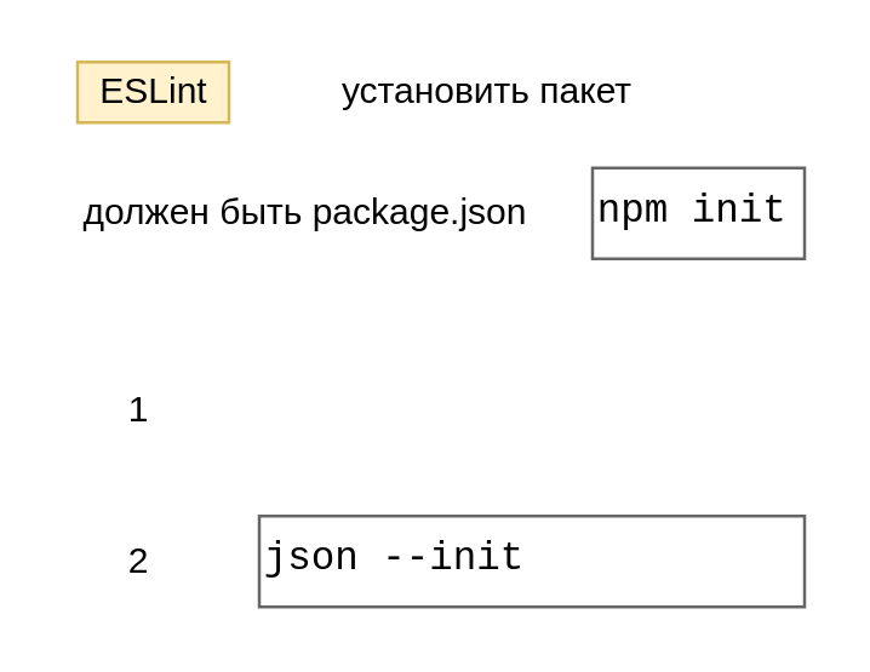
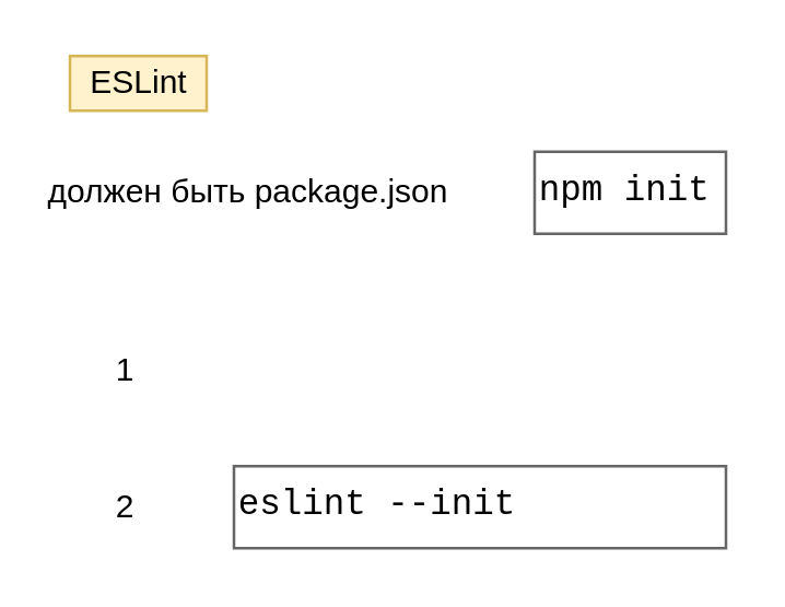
- <mxCell id="4" value="установить пакет" style="text;html=1;align=center;verticalAlign=middle;resizable=0;points=[];autosize=1;" parent="1" vertex="1"><mxGeometry x="105" y="20" width="110" height="20" as="geometry" /></mxCell>
- <mxCell id="7" value="должен быть package.json" style="text;html=1;align=center;verticalAlign=middle;resizable=0;points=[];autosize=1;" parent="1" vertex="1"><mxGeometry x="20" y="60" width="160" height="20" as="geometry" /></mxCell>
+ <mxCell id="7" value="должен быть package.json" style="text;html=1;align=center;verticalAlign=middle;resizable=0;points=[];autosize=1;" parent="1" vertex="1"><mxGeometry x="10" y="60" width="160" height="20" as="geometry" /></mxCell>
- <mxCell id="5" value="&lt;span style=&quot;font-family: &amp;#34;sf mono&amp;#34; , &amp;#34;monaco&amp;#34; , &amp;#34;menlo&amp;#34; , &amp;#34;consolas&amp;#34; , &amp;#34;ubuntu mono&amp;#34; , &amp;#34;liberation mono&amp;#34; , &amp;#34;dejavu sans mono&amp;#34; , &amp;#34;courier new&amp;#34; , monospace ; font-size: 13px ; font-style: normal ; font-weight: 400 ; letter-spacing: normal ; text-indent: 0px ; text-transform: none ; word-spacing: 0px ; display: inline ; float: none&quot;&gt;&lt;font color=&quot;#000000&quot;&gt;json --init&lt;/font&gt;&lt;/span&gt;" style="text;whiteSpace=wrap;html=1;strokeColor=#666666;fontColor=#333333;fillColor=#FFFFFF;" parent="1" vertex="1"><mxGeometry x="85" y="170" width="180" height="30" as="geometry" /></mxCell>
+ <mxCell id="5" value="&lt;span style=&quot;font-family: &amp;#34;sf mono&amp;#34; , &amp;#34;monaco&amp;#34; , &amp;#34;menlo&amp;#34; , &amp;#34;consolas&amp;#34; , &amp;#34;ubuntu mono&amp;#34; , &amp;#34;liberation mono&amp;#34; , &amp;#34;dejavu sans mono&amp;#34; , &amp;#34;courier new&amp;#34; , monospace ; font-size: 13px ; font-style: normal ; font-weight: 400 ; letter-spacing: normal ; text-indent: 0px ; text-transform: none ; word-spacing: 0px ; display: inline ; float: none&quot;&gt;&lt;font color=&quot;#000000&quot;&gt;eslint --init&lt;/font&gt;&lt;/span&gt;" style="text;whiteSpace=wrap;html=1;strokeColor=#666666;fontColor=#333333;fillColor=#FFFFFF;" parent="1" vertex="1"><mxGeometry x="85" y="170" width="180" height="30" as="geometry" /></mxCell>
